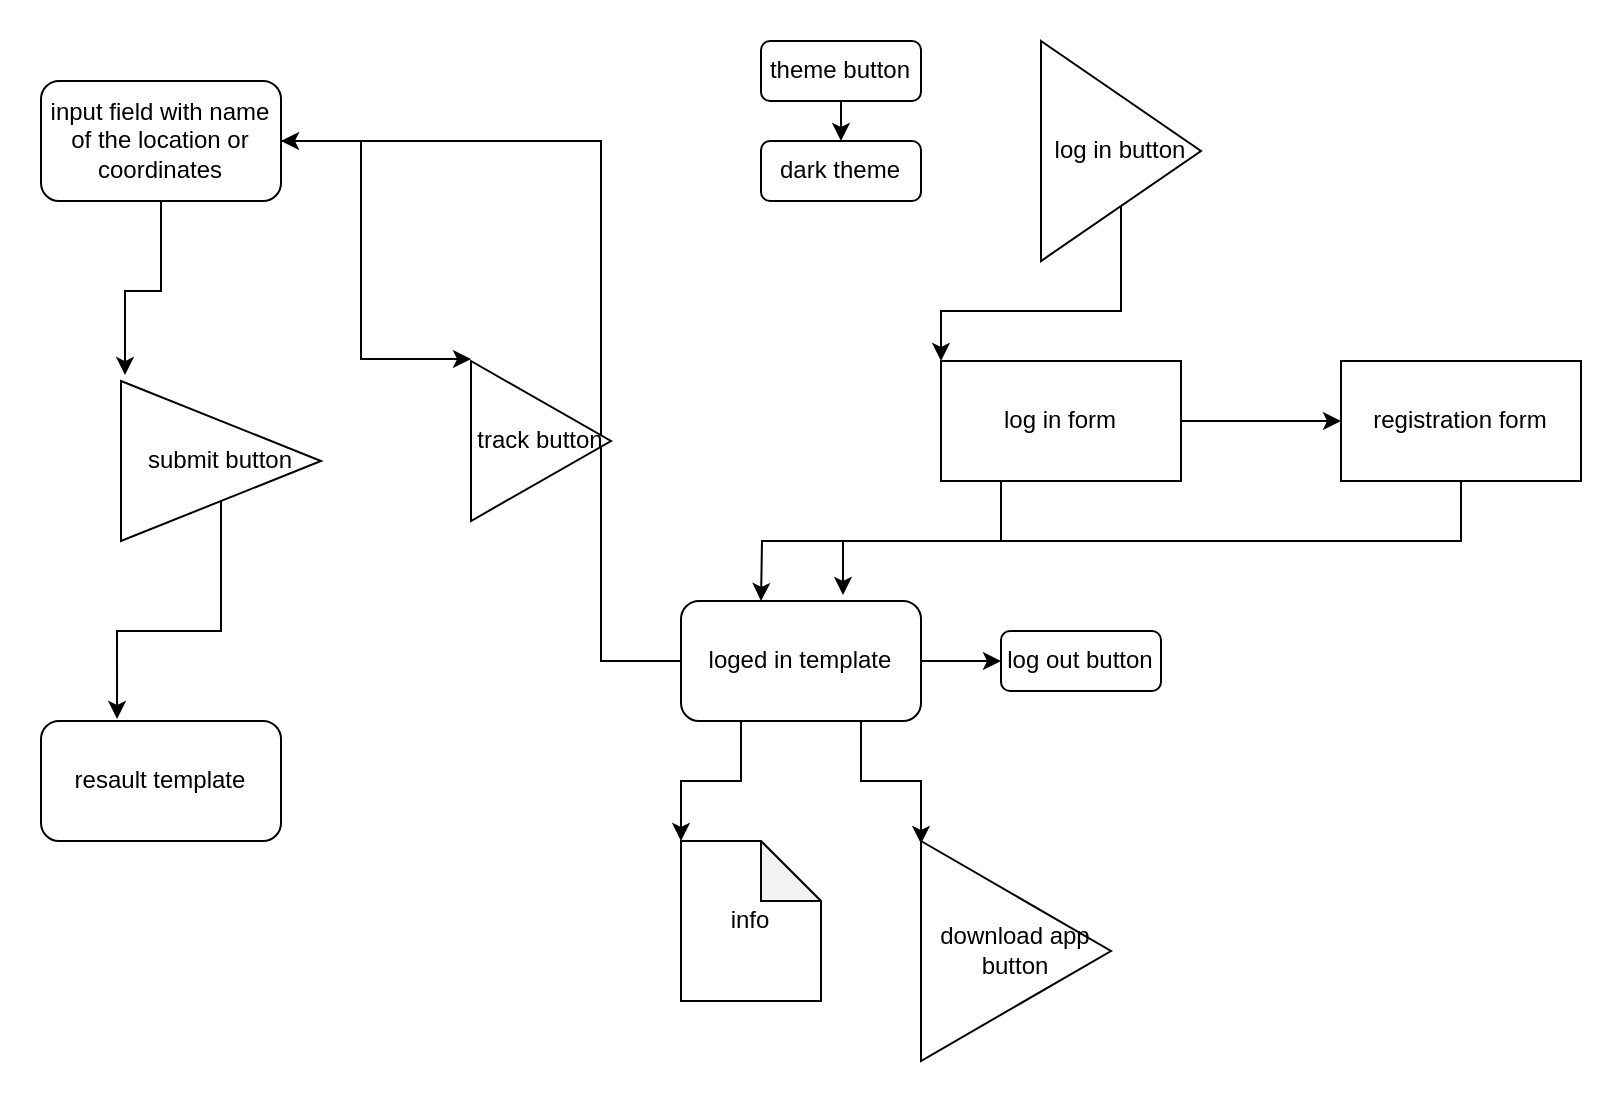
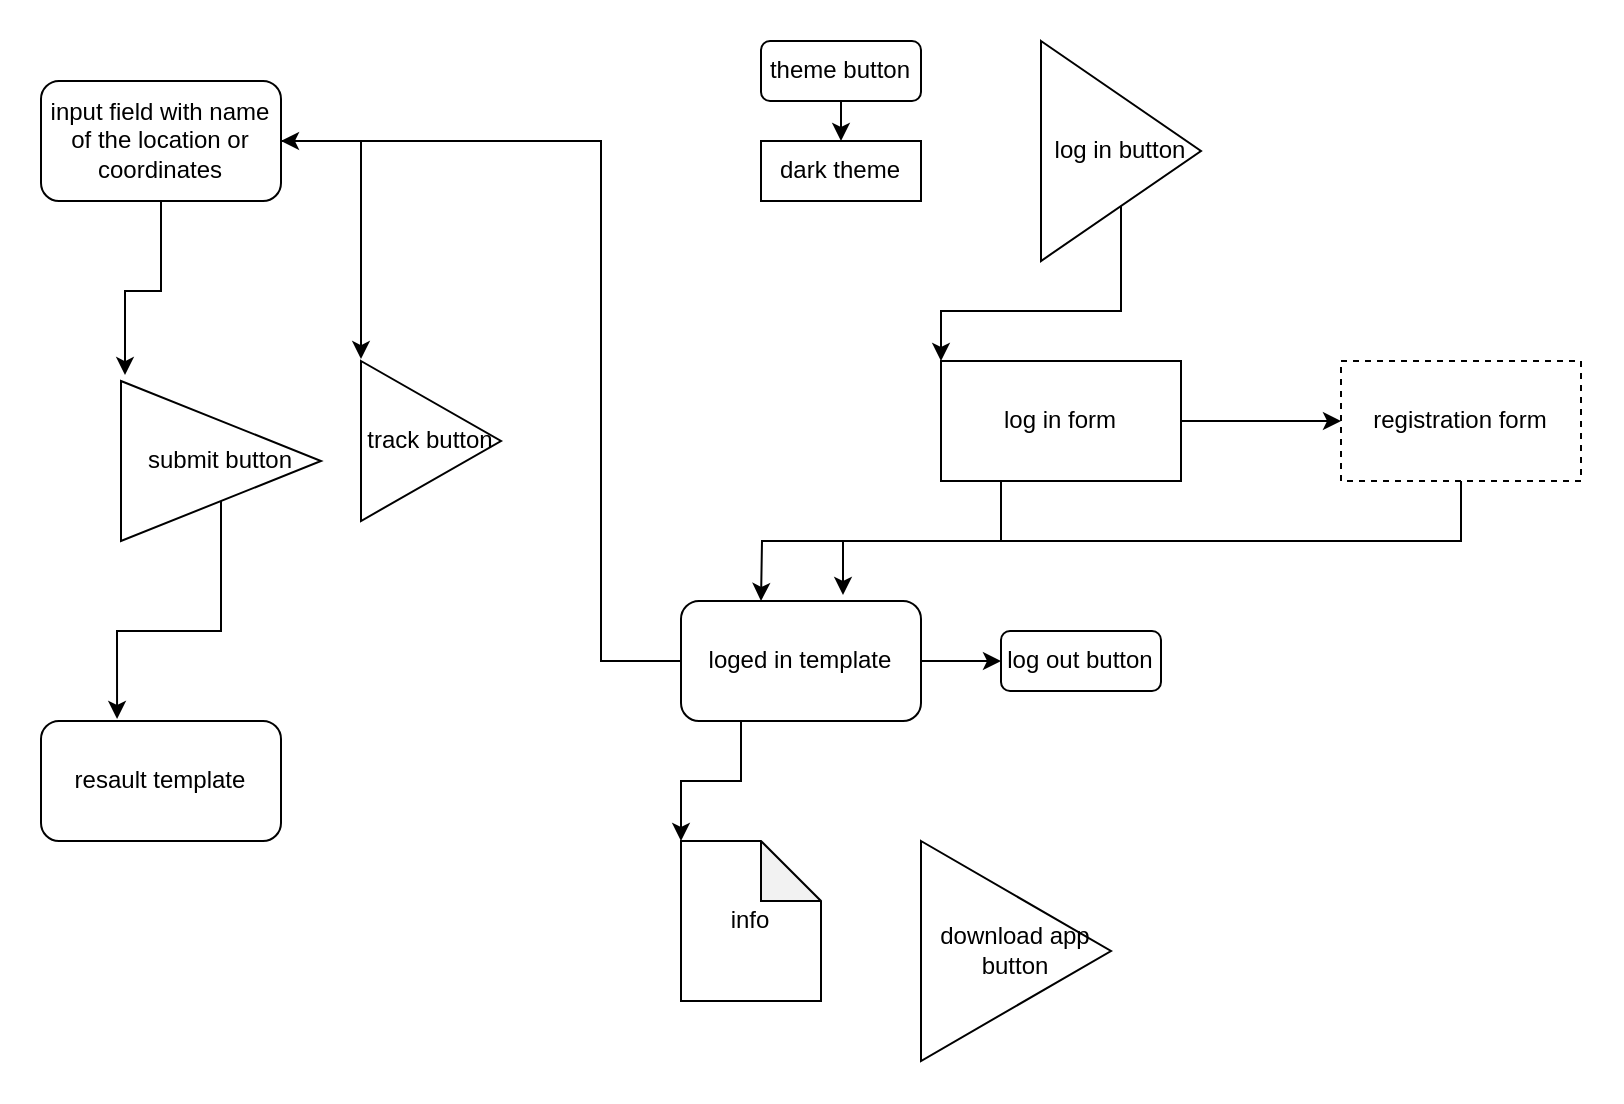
- <mxCell id="8" value="dark theme" style="rounded=1;whiteSpace=wrap;html=1;" vertex="1" parent="1"><mxGeometry x="380" y="70" width="80" height="30" as="geometry" /></mxCell>
+ <mxCell id="8" value="dark theme" style="whiteSpace=wrap;html=1;rounded=0;" vertex="1" parent="1"><mxGeometry x="380" y="70" width="80" height="30" as="geometry" /></mxCell>
- <mxCell id="22" value="registration form" style="rounded=0;whiteSpace=wrap;html=1;" vertex="1" parent="1"><mxGeometry x="670" y="180" width="120" height="60" as="geometry" /></mxCell>
+ <mxCell id="22" value="registration form" style="rounded=0;whiteSpace=wrap;html=1;dashed=1;" vertex="1" parent="1"><mxGeometry x="670" y="180" width="120" height="60" as="geometry" /></mxCell>
- <mxCell id="24" value="track button" style="triangle;whiteSpace=wrap;html=1;" vertex="1" parent="1"><mxGeometry x="235" y="180" width="70" height="80" as="geometry" /></mxCell>
+ <mxCell id="24" value="track button" style="triangle;whiteSpace=wrap;html=1;" vertex="1" parent="1"><mxGeometry x="180" y="180" width="70" height="80" as="geometry" /></mxCell>
- <mxCell id="19" style="edgeStyle=orthogonalEdgeStyle;rounded=0;orthogonalLoop=1;jettySize=auto;html=1;exitX=0.75;exitY=1;exitDx=0;exitDy=0;entryX=0;entryY=0.013;entryDx=0;entryDy=0;entryPerimeter=0;" edge="1" parent="1" source="20" target="26"><mxGeometry relative="1" as="geometry"><Array as="points"><mxPoint x="430" y="390" /><mxPoint x="460" y="390" /></Array></mxGeometry></mxCell>
